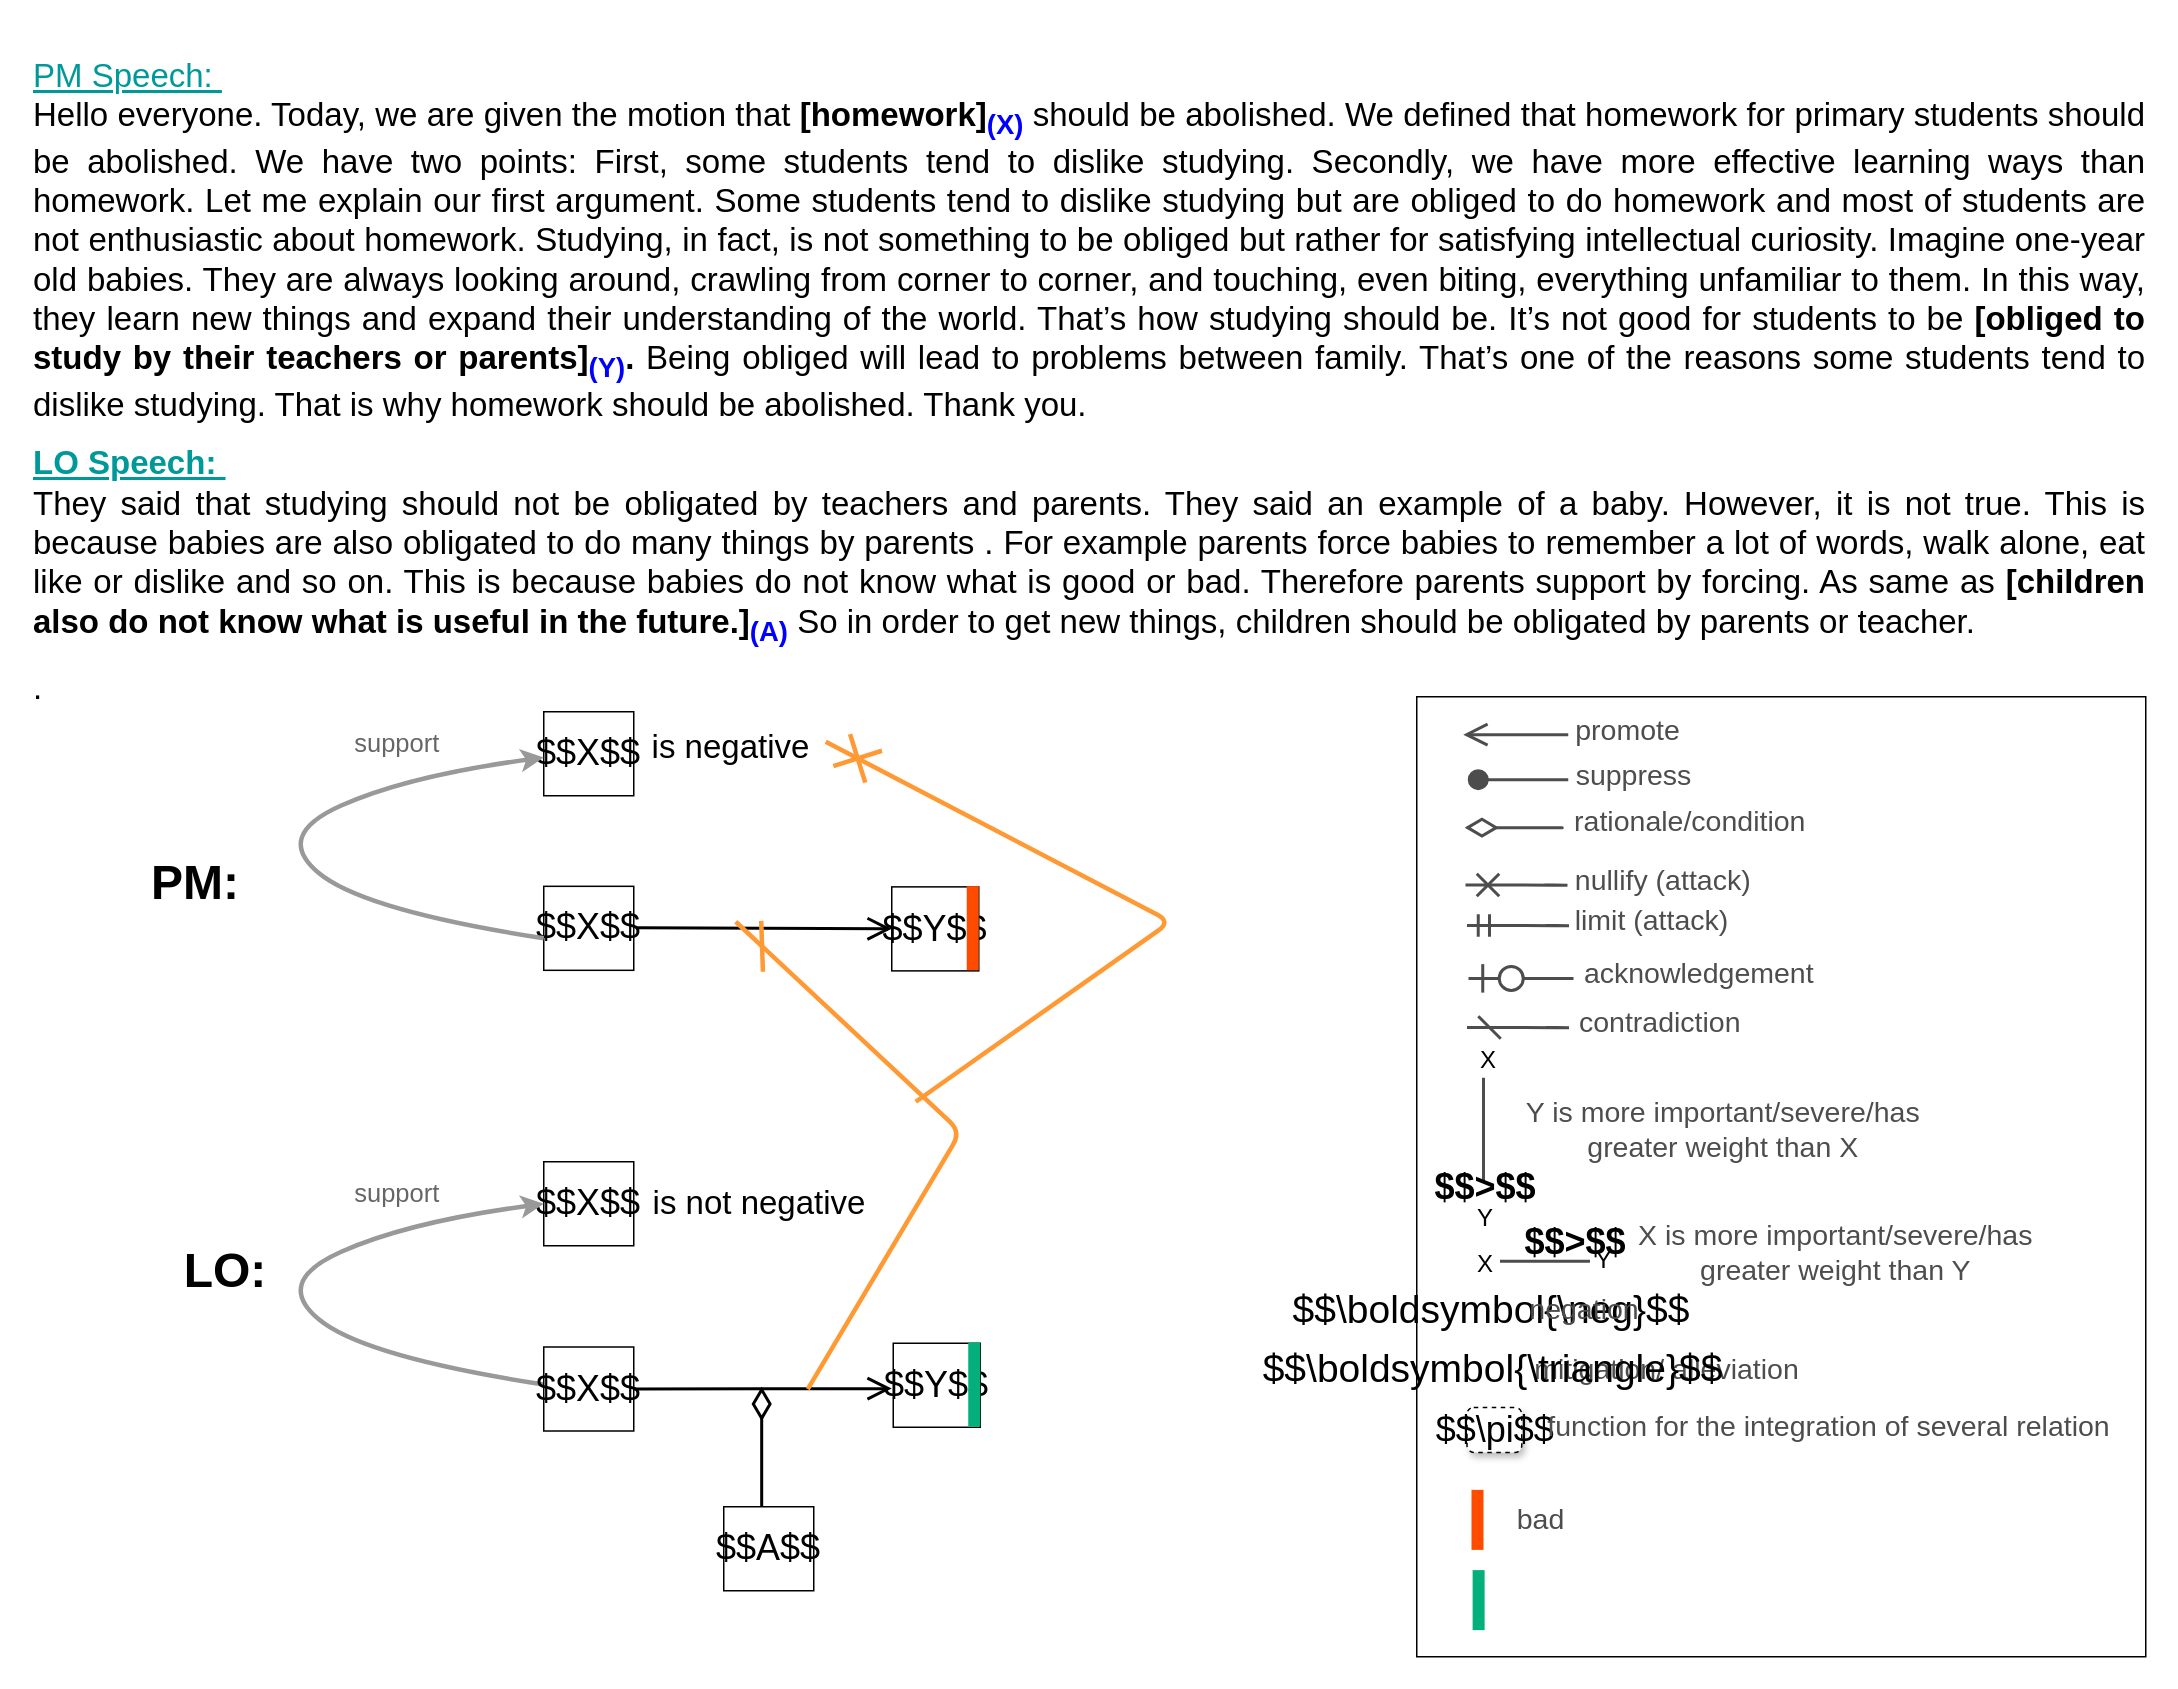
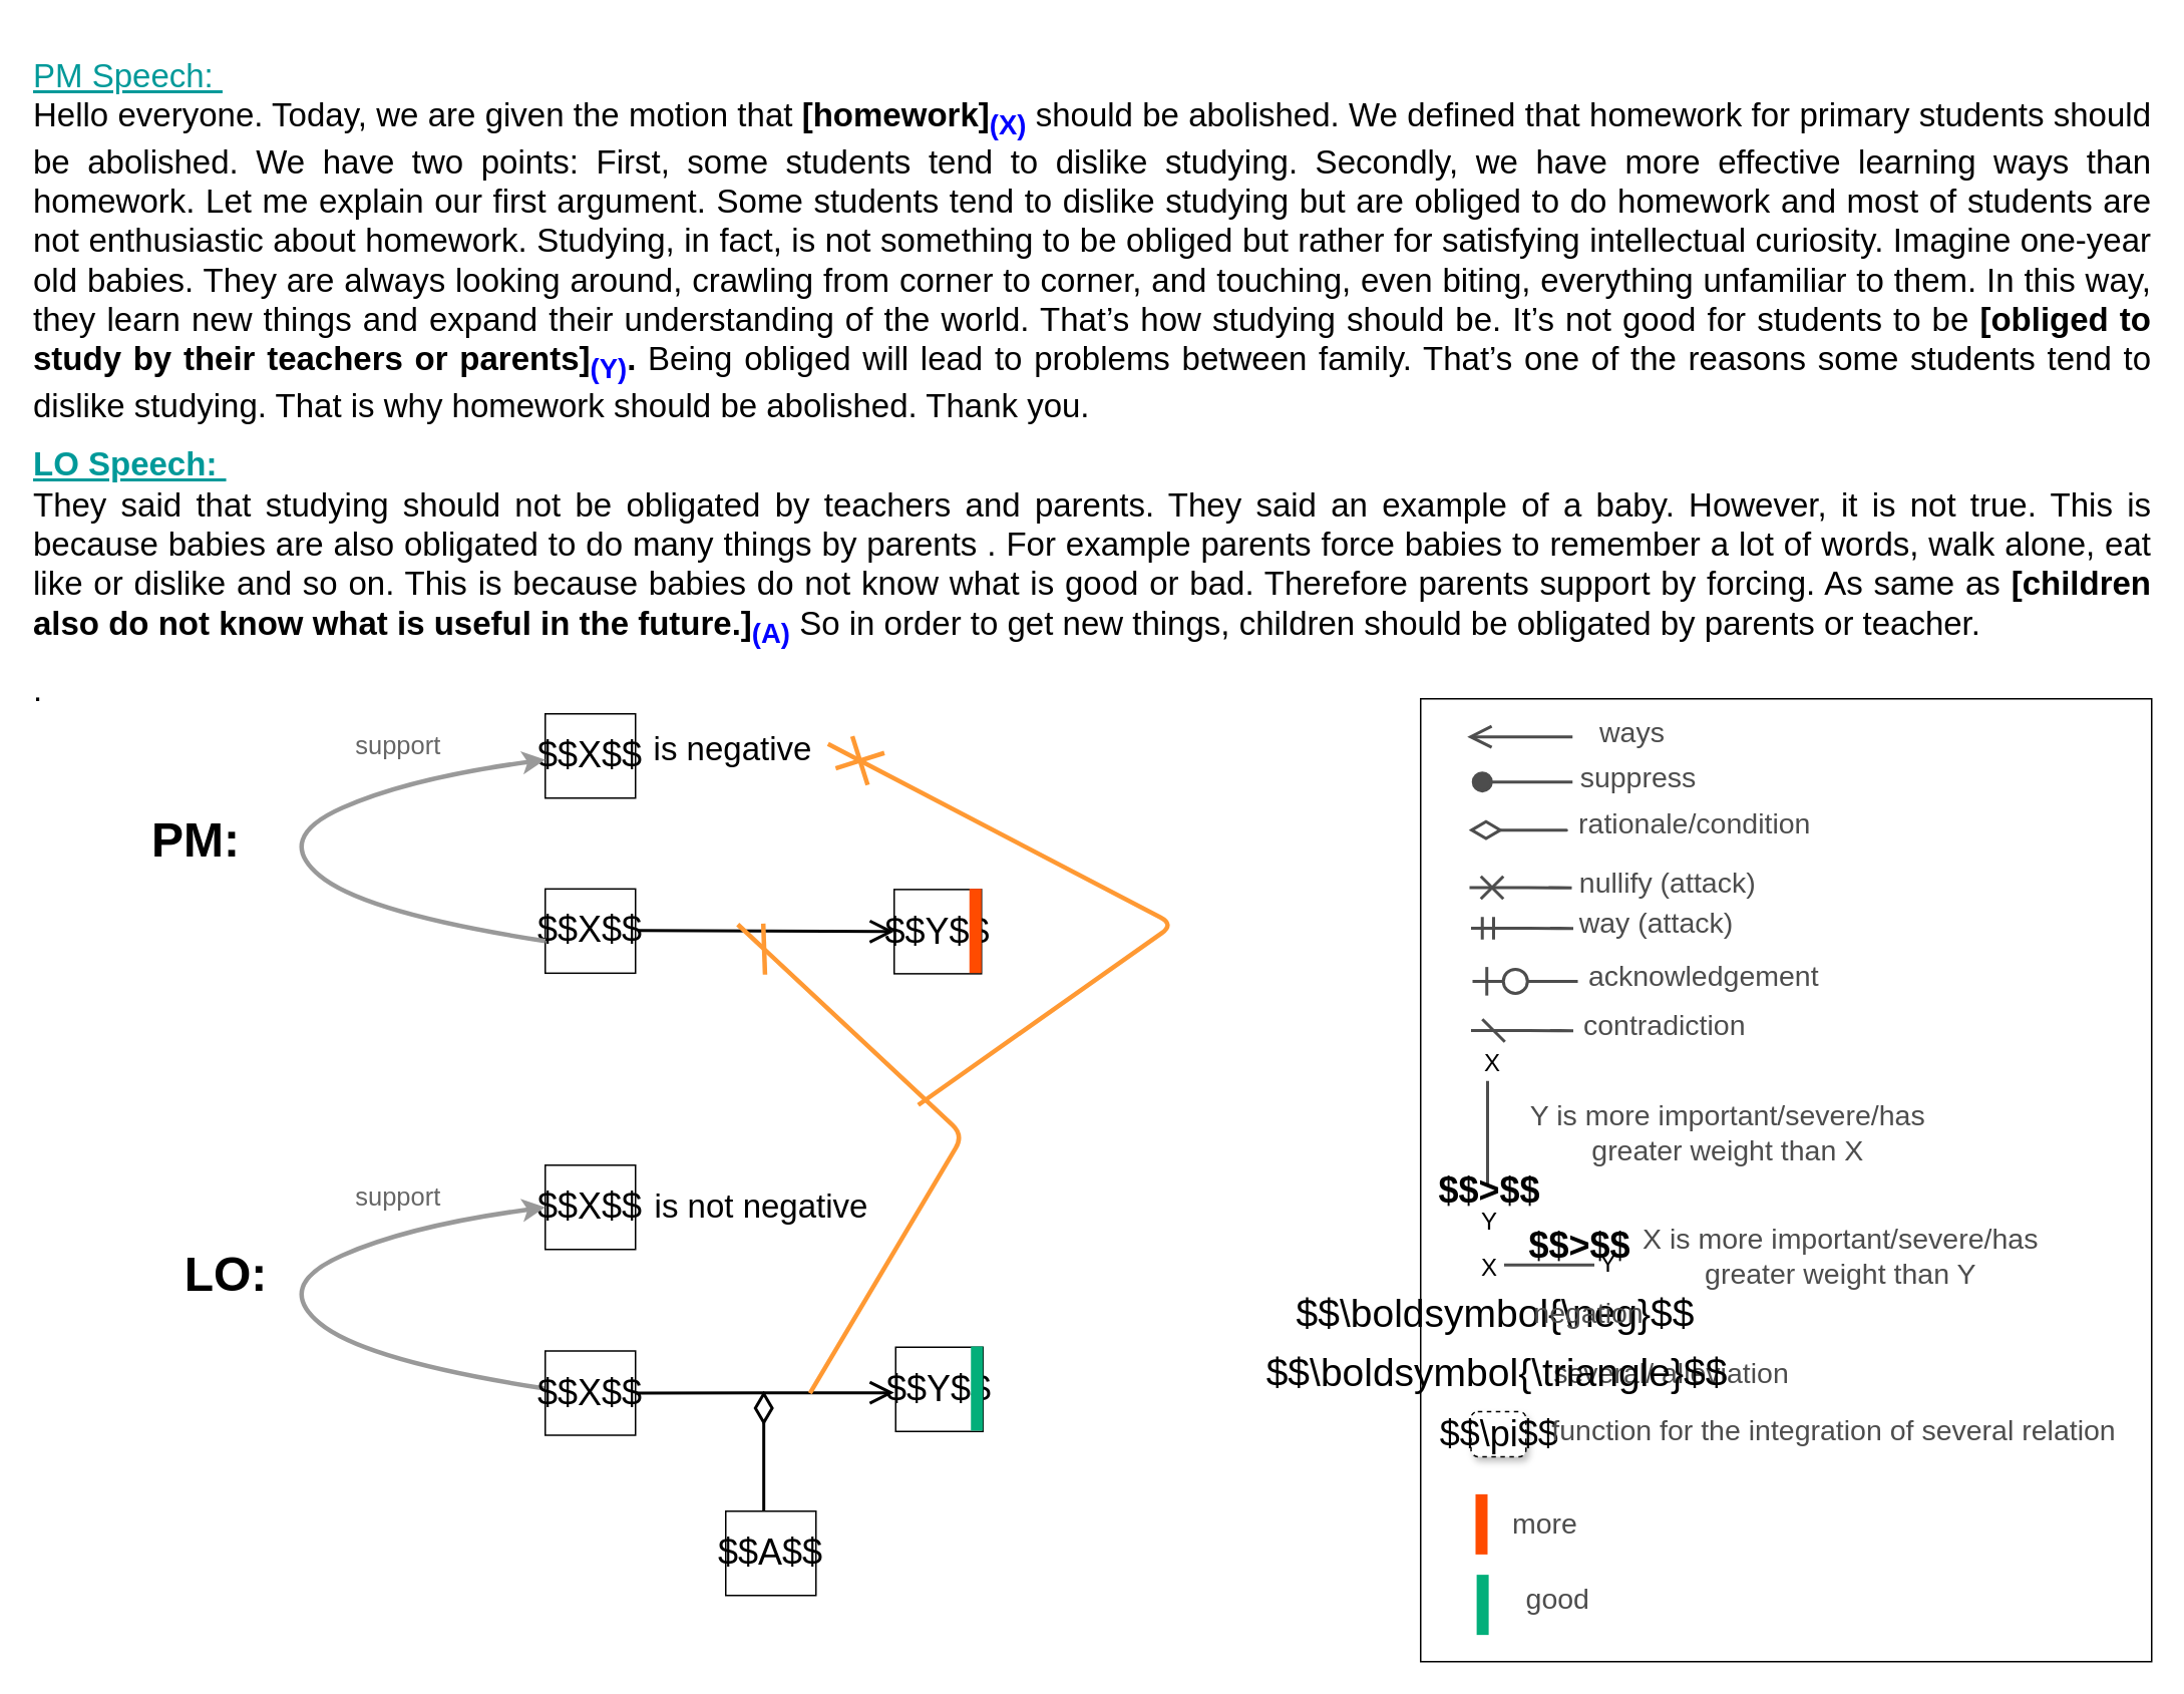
- <mxCell id="36" value="&lt;span style=&quot;font-size: 19px&quot;&gt;promote&lt;/span&gt;" style="text;html=1;strokeColor=none;fillColor=none;align=center;verticalAlign=middle;whiteSpace=wrap;rounded=0;fontColor=#4D4D4D;" parent="1" vertex="1"><mxGeometry x="1045" y="470.25" width="80" height="34" as="geometry" /></mxCell>
+ <mxCell id="36" value="&lt;span style=&quot;font-size: 19px&quot;&gt;ways&lt;/span&gt;" style="text;html=1;strokeColor=none;fillColor=none;align=center;verticalAlign=middle;whiteSpace=wrap;rounded=0;fontColor=#4D4D4D;" parent="1" vertex="1"><mxGeometry x="1045" y="470.25" width="80" height="34" as="geometry" /></mxCell>
- <mxCell id="3" value="&lt;font size=&quot;1&quot;&gt;&lt;b style=&quot;font-size: 32px&quot;&gt;PM:&lt;/b&gt;&lt;/font&gt;" style="text;html=1;strokeColor=none;fillColor=none;align=center;verticalAlign=middle;whiteSpace=wrap;rounded=0;" parent="1" vertex="1"><mxGeometry x="90" y="568" width="80" height="40" as="geometry" /></mxCell>
+ <mxCell id="3" value="&lt;font size=&quot;1&quot;&gt;&lt;b style=&quot;font-size: 32px&quot;&gt;PM:&lt;/b&gt;&lt;/font&gt;" style="text;html=1;strokeColor=none;fillColor=none;align=center;verticalAlign=middle;whiteSpace=wrap;rounded=0;" parent="1" vertex="1"><mxGeometry x="90" y="538" width="80" height="40" as="geometry" /></mxCell>
- <mxCell id="60" value="&lt;span style=&quot;font-size: 19px&quot;&gt;limit (attack)&lt;/span&gt;" style="text;html=1;strokeColor=none;fillColor=none;align=center;verticalAlign=middle;whiteSpace=wrap;rounded=0;fontColor=#4D4D4D;" parent="1" vertex="1"><mxGeometry x="1036.5" y="596.75" width="127.5" height="34" as="geometry" /></mxCell>
+ <mxCell id="60" value="&lt;span style=&quot;font-size: 19px&quot;&gt;way (attack)&lt;/span&gt;" style="text;html=1;strokeColor=none;fillColor=none;align=center;verticalAlign=middle;whiteSpace=wrap;rounded=0;fontColor=#4D4D4D;" parent="1" vertex="1"><mxGeometry x="1036.5" y="596.75" width="127.5" height="34" as="geometry" /></mxCell>
- <mxCell id="53" value="&lt;span style=&quot;font-size: 19px&quot;&gt;mitigation/&amp;nbsp;&lt;/span&gt;&lt;span style=&quot;font-size: 19px&quot;&gt;alleviation&lt;/span&gt;" style="text;html=1;strokeColor=none;fillColor=none;align=center;verticalAlign=middle;whiteSpace=wrap;rounded=0;fontColor=#4D4D4D;" parent="1" vertex="1"><mxGeometry x="1018.25" y="895.5" width="186" height="34" as="geometry" /></mxCell>
+ <mxCell id="53" value="&lt;span style=&quot;font-size: 19px&quot;&gt;several/&amp;nbsp;&lt;/span&gt;&lt;span style=&quot;font-size: 19px&quot;&gt;alleviation&lt;/span&gt;" style="text;html=1;strokeColor=none;fillColor=none;align=center;verticalAlign=middle;whiteSpace=wrap;rounded=0;fontColor=#4D4D4D;" parent="1" vertex="1"><mxGeometry x="1018.25" y="895.5" width="186" height="34" as="geometry" /></mxCell>
- <mxCell id="50" value="&lt;span style=&quot;font-size: 19px&quot;&gt;bad&lt;/span&gt;" style="text;html=1;strokeColor=none;fillColor=none;align=center;verticalAlign=middle;whiteSpace=wrap;rounded=0;fontColor=#4D4D4D;" parent="1" vertex="1"><mxGeometry x="999" y="995.75" width="55.5" height="34" as="geometry" /></mxCell>
+ <mxCell id="50" value="&lt;span style=&quot;font-size: 19px&quot;&gt;more&lt;/span&gt;" style="text;html=1;strokeColor=none;fillColor=none;align=center;verticalAlign=middle;whiteSpace=wrap;rounded=0;fontColor=#4D4D4D;" parent="1" vertex="1"><mxGeometry x="999" y="995.75" width="55.5" height="34" as="geometry" /></mxCell>
+ <mxCell id="52" value="&lt;span style=&quot;font-size: 19px&quot;&gt;good&lt;/span&gt;" style="text;html=1;strokeColor=none;fillColor=none;align=center;verticalAlign=middle;whiteSpace=wrap;rounded=0;fontColor=#4D4D4D;" parent="1" vertex="1"><mxGeometry x="1002" y="1046.25" width="66.5" height="34" as="geometry" /></mxCell>
